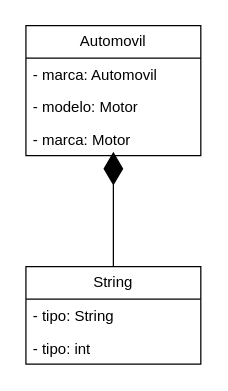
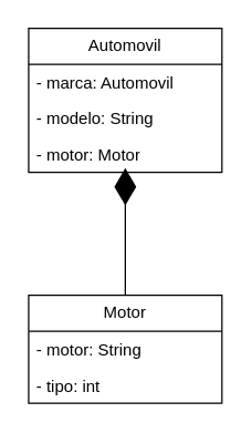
- <mxCell id="4" value="- modelo: Motor" style="text;strokeColor=none;fillColor=none;align=left;verticalAlign=top;spacingLeft=4;spacingRight=4;overflow=hidden;rotatable=0;points=[[0,0.5],[1,0.5]];portConstraint=eastwest;whiteSpace=wrap;html=1;" vertex="1" parent="2"><mxGeometry y="52" width="140" height="26" as="geometry" /></mxCell>
+ <mxCell id="4" value="- modelo: String" style="text;strokeColor=none;fillColor=none;align=left;verticalAlign=top;spacingLeft=4;spacingRight=4;overflow=hidden;rotatable=0;points=[[0,0.5],[1,0.5]];portConstraint=eastwest;whiteSpace=wrap;html=1;" vertex="1" parent="2"><mxGeometry y="52" width="140" height="26" as="geometry" /></mxCell>
- <mxCell id="5" value="- marca: Motor" style="text;strokeColor=none;fillColor=none;align=left;verticalAlign=top;spacingLeft=4;spacingRight=4;overflow=hidden;rotatable=0;points=[[0,0.5],[1,0.5]];portConstraint=eastwest;whiteSpace=wrap;html=1;" vertex="1" parent="2"><mxGeometry y="78" width="140" height="26" as="geometry" /></mxCell>
+ <mxCell id="5" value="- motor: Motor" style="text;strokeColor=none;fillColor=none;align=left;verticalAlign=top;spacingLeft=4;spacingRight=4;overflow=hidden;rotatable=0;points=[[0,0.5],[1,0.5]];portConstraint=eastwest;whiteSpace=wrap;html=1;" vertex="1" parent="2"><mxGeometry y="78" width="140" height="26" as="geometry" /></mxCell>
- <mxCell id="6" value="String" style="swimlane;fontStyle=0;childLayout=stackLayout;horizontal=1;startSize=26;fillColor=none;horizontalStack=0;resizeParent=1;resizeParentMax=0;resizeLast=0;collapsible=1;marginBottom=0;whiteSpace=wrap;html=1;" vertex="1" parent="1"><mxGeometry x="20" y="213" width="140" height="78" as="geometry" /></mxCell>
+ <mxCell id="6" value="Motor" style="swimlane;fontStyle=0;childLayout=stackLayout;horizontal=1;startSize=26;fillColor=none;horizontalStack=0;resizeParent=1;resizeParentMax=0;resizeLast=0;collapsible=1;marginBottom=0;whiteSpace=wrap;html=1;" vertex="1" parent="1"><mxGeometry x="20" y="213" width="140" height="78" as="geometry" /></mxCell>
- <mxCell id="7" value="- tipo: String" style="text;strokeColor=none;fillColor=none;align=left;verticalAlign=top;spacingLeft=4;spacingRight=4;overflow=hidden;rotatable=0;points=[[0,0.5],[1,0.5]];portConstraint=eastwest;whiteSpace=wrap;html=1;" vertex="1" parent="6"><mxGeometry y="26" width="140" height="26" as="geometry" /></mxCell>
+ <mxCell id="7" value="- motor: String" style="text;strokeColor=none;fillColor=none;align=left;verticalAlign=top;spacingLeft=4;spacingRight=4;overflow=hidden;rotatable=0;points=[[0,0.5],[1,0.5]];portConstraint=eastwest;whiteSpace=wrap;html=1;" vertex="1" parent="6"><mxGeometry y="26" width="140" height="26" as="geometry" /></mxCell>
